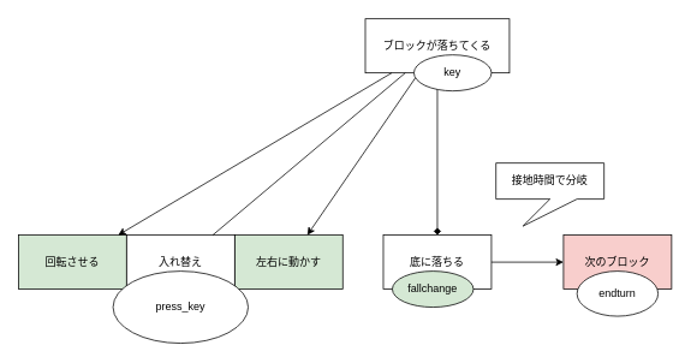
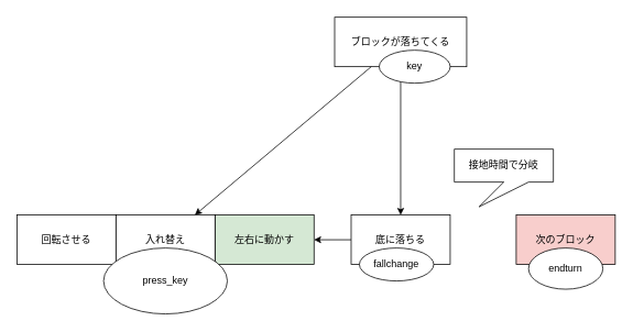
- <mxCell id="8" value="" style="endArrow=classic;html=1;" edge="1" parent="1" source="3" target="4"><mxGeometry width="50" height="50" relative="1" as="geometry"><mxPoint x="565" y="330" as="sourcePoint" /><mxPoint x="615" y="280" as="targetPoint" /></mxGeometry></mxCell>
- <mxCell id="13" value="" style="endArrow=classic;html=1;startArrow=none;" edge="1" parent="1" source="3" target="9"><mxGeometry width="50" height="50" relative="1" as="geometry"><mxPoint x="382.273" y="210" as="sourcePoint" /><mxPoint x="545" y="280" as="targetPoint" /></mxGeometry></mxCell>
- <mxCell id="2" value="" style="edgeStyle=none;html=1;endArrow=diamond;" edge="1" parent="1" source="3" target="5"><mxGeometry relative="1" as="geometry"><mxPoint x="485" y="150" as="targetPoint" /></mxGeometry></mxCell>
+ <mxCell id="2" value="" style="edgeStyle=none;html=1;" edge="1" parent="1" source="3" target="5"><mxGeometry relative="1" as="geometry"><mxPoint x="485" y="150" as="targetPoint" /></mxGeometry></mxCell>
- <mxCell id="12" value="" style="endArrow=none;html=1;" edge="1" parent="1" source="3" target="11"><mxGeometry width="50" height="50" relative="1" as="geometry"><mxPoint x="565" y="330" as="sourcePoint" /><mxPoint x="615" y="280" as="targetPoint" /></mxGeometry></mxCell>
+ <mxCell id="12" value="" style="endArrow=classic;html=1;" edge="1" parent="1" source="3" target="11"><mxGeometry width="50" height="50" relative="1" as="geometry"><mxPoint x="565" y="330" as="sourcePoint" /><mxPoint x="615" y="280" as="targetPoint" /></mxGeometry></mxCell>
- <mxCell id="4" value="回転させる" style="rounded=0;whiteSpace=wrap;html=1;fillColor=#d5e8d4;" vertex="1" parent="1"><mxGeometry x="20" y="260" width="120" height="60" as="geometry" /></mxCell>
+ <mxCell id="4" value="回転させる" style="rounded=0;whiteSpace=wrap;html=1;" vertex="1" parent="1"><mxGeometry x="20" y="260" width="120" height="60" as="geometry" /></mxCell>
+ <mxCell id="10" value="" style="endArrow=classic;html=1;" edge="1" parent="1" source="5" target="9"><mxGeometry width="50" height="50" relative="1" as="geometry"><mxPoint x="475" y="250" as="sourcePoint" /><mxPoint x="525" y="200" as="targetPoint" /></mxGeometry></mxCell>
- <mxCell id="6" value="" style="edgeStyle=none;html=1;" edge="1" parent="1" source="5" target="7"><mxGeometry relative="1" as="geometry"><mxPoint x="585" y="310" as="targetPoint" /></mxGeometry></mxCell>
- <mxCell id="16" value="fallchange" style="ellipse;whiteSpace=wrap;html=1;fillColor=#d5e8d4;" vertex="1" parent="1"><mxGeometry x="435" y="300" width="90" height="40" as="geometry" /></mxCell>
+ <mxCell id="16" value="fallchange" style="ellipse;whiteSpace=wrap;html=1;" vertex="1" parent="1"><mxGeometry x="435" y="300" width="90" height="40" as="geometry" /></mxCell>
